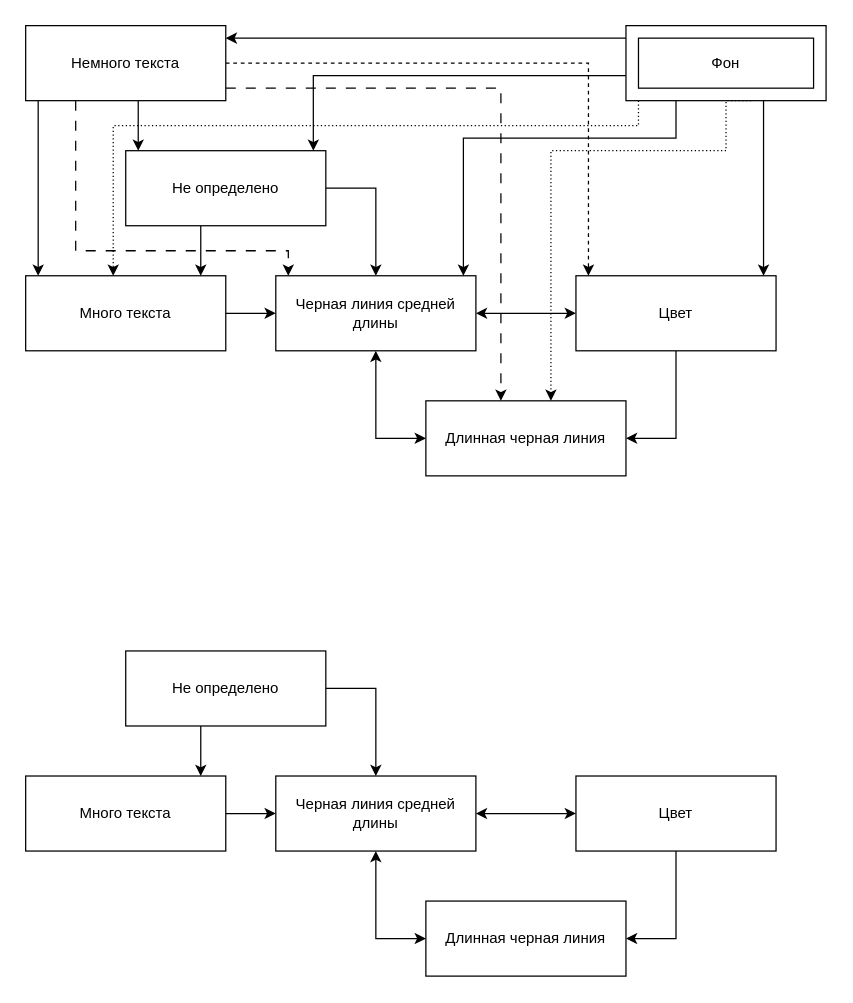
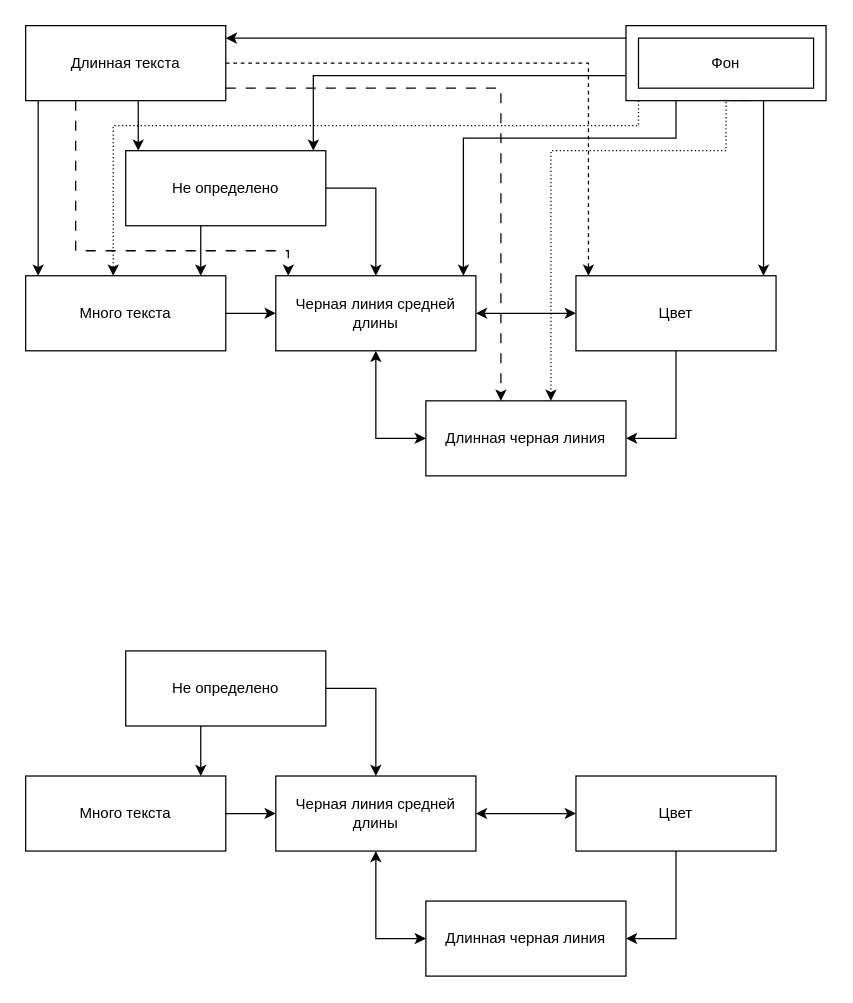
- <mxCell id="18" value="Немного текста" style="rounded=1;whiteSpace=wrap;html=1;absoluteArcSize=1;arcSize=0;" parent="1" vertex="1"><mxGeometry x="20" y="20" width="160" height="60" as="geometry" /></mxCell>
+ <mxCell id="18" value="Длинная текста" style="rounded=1;whiteSpace=wrap;html=1;absoluteArcSize=1;arcSize=0;" parent="1" vertex="1"><mxGeometry x="20" y="20" width="160" height="60" as="geometry" /></mxCell>
